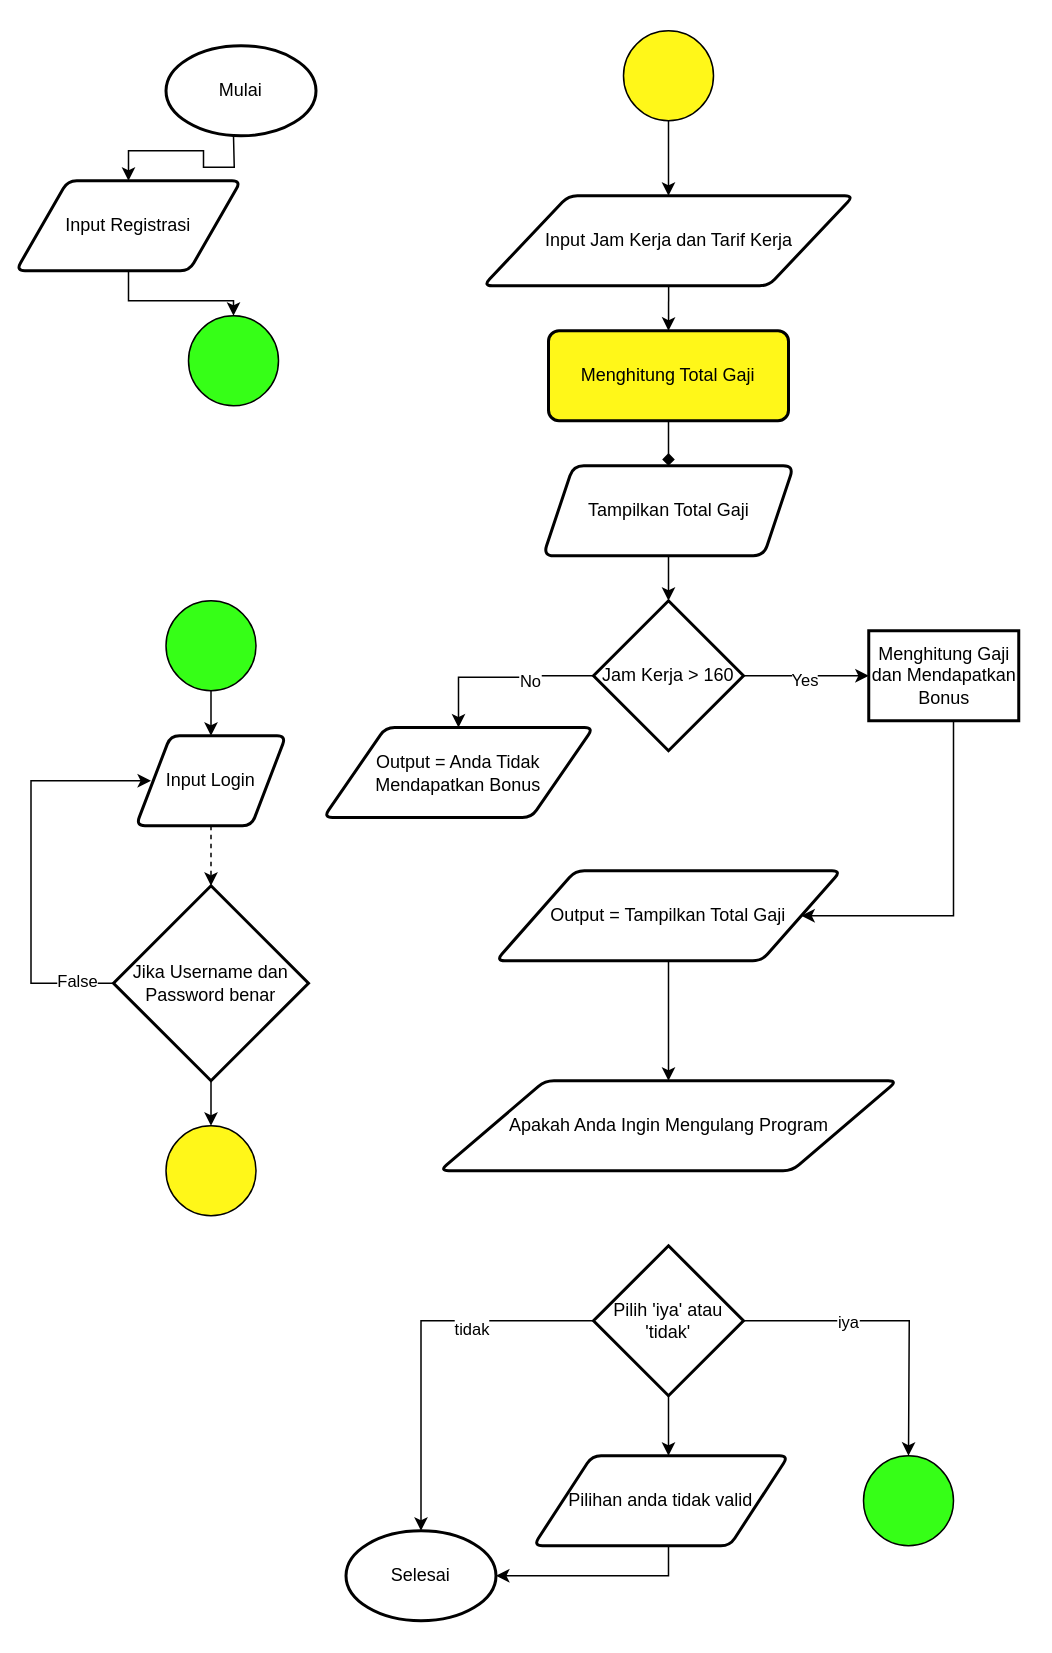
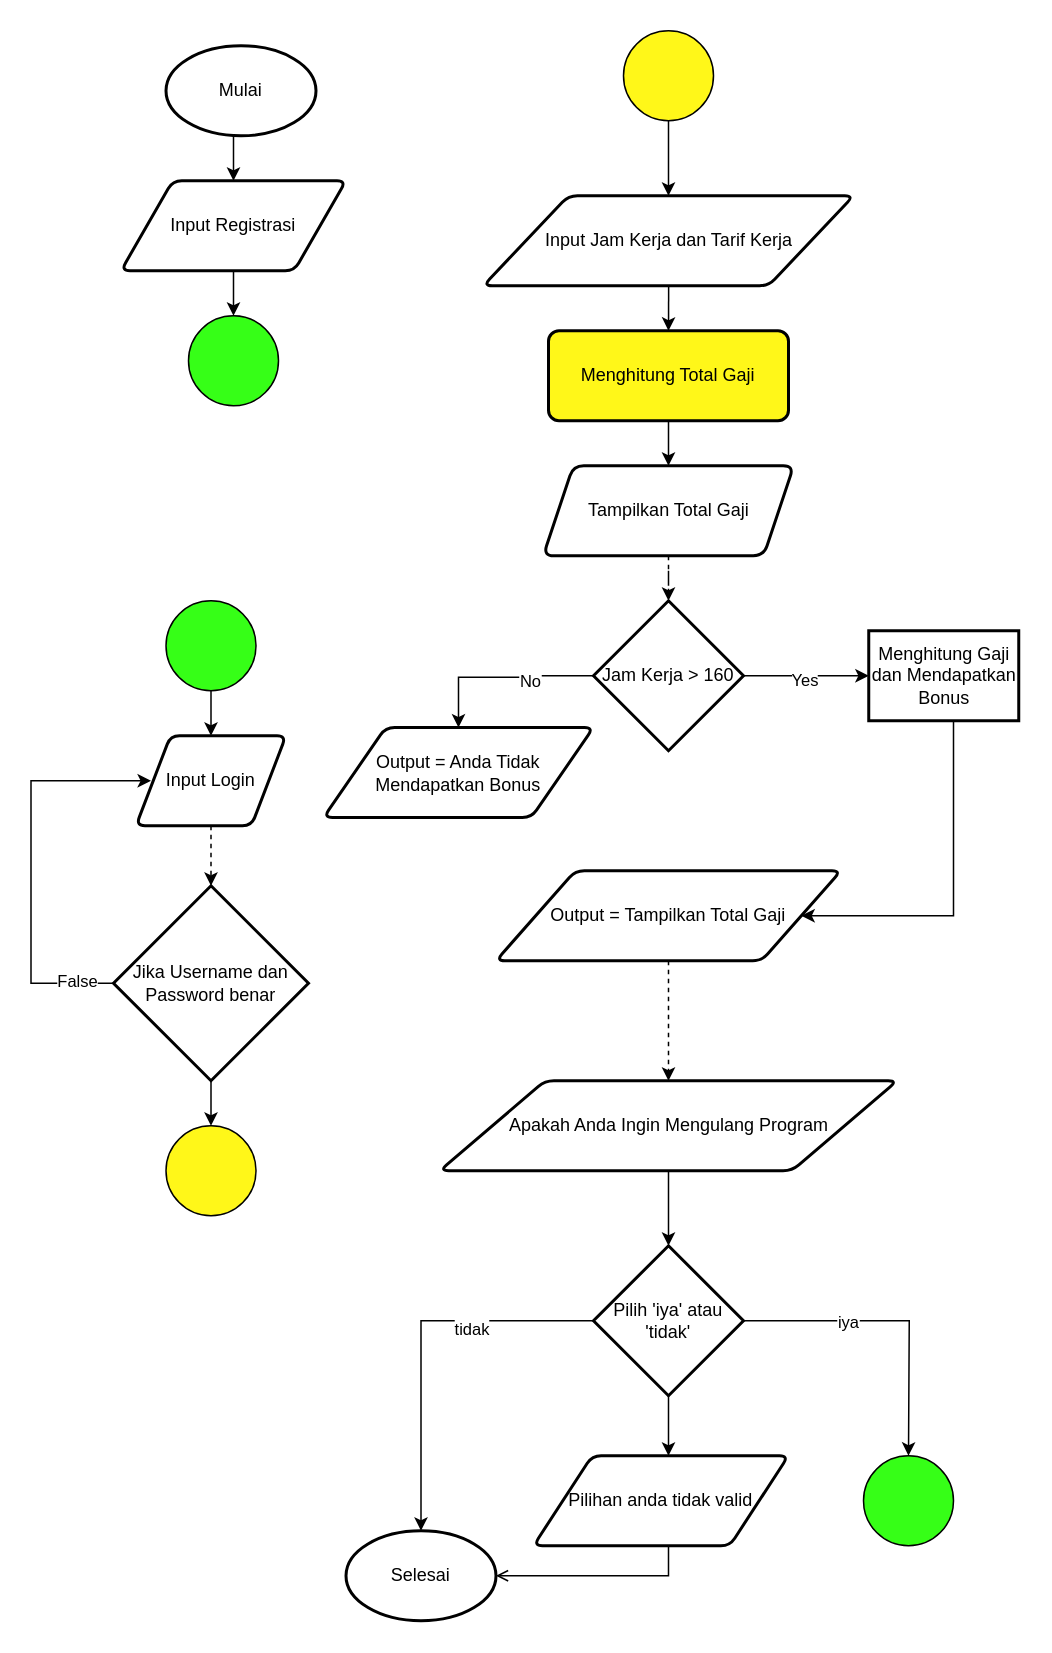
- <mxCell id="3" value="Input Registrasi" style="shape=parallelogram;html=1;strokeWidth=2;perimeter=parallelogramPerimeter;whiteSpace=wrap;rounded=1;arcSize=12;size=0.23;" parent="1" vertex="1"><mxGeometry x="10" y="120" width="150" height="60" as="geometry" /></mxCell>
+ <mxCell id="3" value="Input Registrasi" style="shape=parallelogram;html=1;strokeWidth=2;perimeter=parallelogramPerimeter;whiteSpace=wrap;rounded=1;arcSize=12;size=0.23;" parent="1" vertex="1"><mxGeometry x="80" y="120" width="150" height="60" as="geometry" /></mxCell>
- <mxCell id="13" value="" style="edgeStyle=orthogonalEdgeStyle;rounded=0;orthogonalLoop=1;jettySize=auto;html=1;endArrow=diamond;" parent="1" source="14" target="15" edge="1"><mxGeometry relative="1" as="geometry" /></mxCell>
+ <mxCell id="13" value="" style="edgeStyle=orthogonalEdgeStyle;rounded=0;orthogonalLoop=1;jettySize=auto;html=1;" parent="1" source="14" target="15" edge="1"><mxGeometry relative="1" as="geometry" /></mxCell>
- <mxCell id="21" style="edgeStyle=orthogonalEdgeStyle;rounded=0;orthogonalLoop=1;jettySize=auto;html=1;entryX=0.5;entryY=0;entryDx=0;entryDy=0;entryPerimeter=0;" parent="1" source="15" target="20" edge="1"><mxGeometry relative="1" as="geometry" /></mxCell>
+ <mxCell id="21" style="edgeStyle=orthogonalEdgeStyle;rounded=0;orthogonalLoop=1;jettySize=auto;html=1;entryX=0.5;entryY=0;entryDx=0;entryDy=0;entryPerimeter=0;dashed=1;" parent="1" source="15" target="20" edge="1"><mxGeometry relative="1" as="geometry" /></mxCell>
- <mxCell id="25" value="" style="edgeStyle=orthogonalEdgeStyle;rounded=0;orthogonalLoop=1;jettySize=auto;html=1;" parent="1" source="26" target="34" edge="1"><mxGeometry relative="1" as="geometry" /></mxCell>
+ <mxCell id="25" value="" style="edgeStyle=orthogonalEdgeStyle;rounded=0;orthogonalLoop=1;jettySize=auto;html=1;dashed=1;" parent="1" source="26" target="34" edge="1"><mxGeometry relative="1" as="geometry" /></mxCell>
+ <mxCell id="33" value="" style="edgeStyle=orthogonalEdgeStyle;rounded=0;orthogonalLoop=1;jettySize=auto;html=1;" parent="1" source="34" target="32" edge="1"><mxGeometry relative="1" as="geometry" /></mxCell>
- <mxCell id="46" style="edgeStyle=orthogonalEdgeStyle;rounded=0;orthogonalLoop=1;jettySize=auto;html=1;" edge="1" parent="1" source="47" target="44"><mxGeometry relative="1" as="geometry"><Array as="points"><mxPoint x="445" y="1050" /></Array></mxGeometry></mxCell>
+ <mxCell id="46" style="edgeStyle=orthogonalEdgeStyle;rounded=0;orthogonalLoop=1;jettySize=auto;html=1;endArrow=open;" edge="1" parent="1" source="47" target="44"><mxGeometry relative="1" as="geometry"><Array as="points"><mxPoint x="445" y="1050" /></Array></mxGeometry></mxCell>
